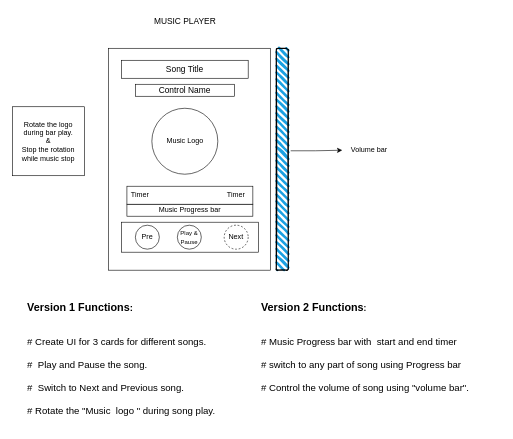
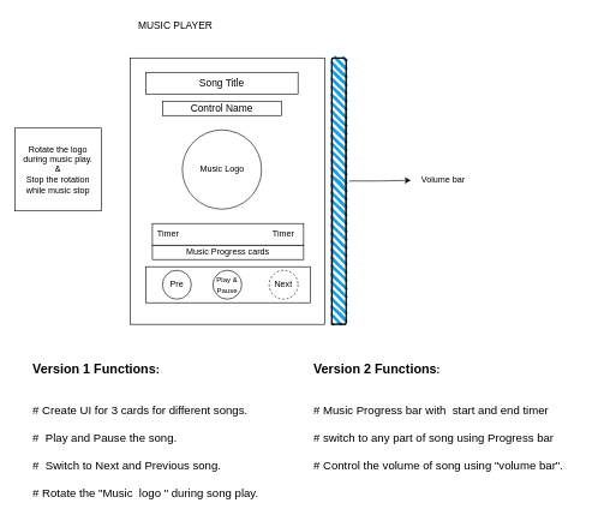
- <mxCell id="6" value="&lt;font style=&quot;font-size: 14px&quot;&gt;MUSIC PLAYER&lt;/font&gt;" style="text;html=1;strokeColor=none;fillColor=none;align=center;verticalAlign=middle;whiteSpace=wrap;rounded=0;" parent="1" vertex="1"><mxGeometry x="233.76" y="20" width="147.5" height="30" as="geometry" /></mxCell>
+ <mxCell id="6" value="&lt;font style=&quot;font-size: 14px&quot;&gt;MUSIC PLAYER&lt;/font&gt;" style="text;html=1;strokeColor=none;fillColor=none;align=center;verticalAlign=middle;whiteSpace=wrap;rounded=0;" parent="1" vertex="1"><mxGeometry x="168.76" y="20" width="147.5" height="30" as="geometry" /></mxCell>
- <mxCell id="20" value="Rotate the logo during bar play.&lt;br&gt;&amp;amp;&lt;br&gt;Stop the rotation while music stop" style="rounded=0;whiteSpace=wrap;html=1;" parent="1" vertex="1"><mxGeometry x="20" y="177.5" width="120" height="115" as="geometry" /></mxCell>
+ <mxCell id="20" value="Rotate the logo during music play.&lt;br&gt;&amp;amp;&lt;br&gt;Stop the rotation while music stop" style="rounded=0;whiteSpace=wrap;html=1;" parent="1" vertex="1"><mxGeometry x="20" y="177.5" width="120" height="115" as="geometry" /></mxCell>
- <mxCell id="5" value="Music Progress bar" style="rounded=0;whiteSpace=wrap;html=1;" parent="1" vertex="1"><mxGeometry x="210.94" y="340" width="210" height="20" as="geometry" /></mxCell>
+ <mxCell id="5" value="Music Progress cards" style="rounded=0;whiteSpace=wrap;html=1;" parent="1" vertex="1"><mxGeometry x="210.94" y="340" width="210" height="20" as="geometry" /></mxCell>
